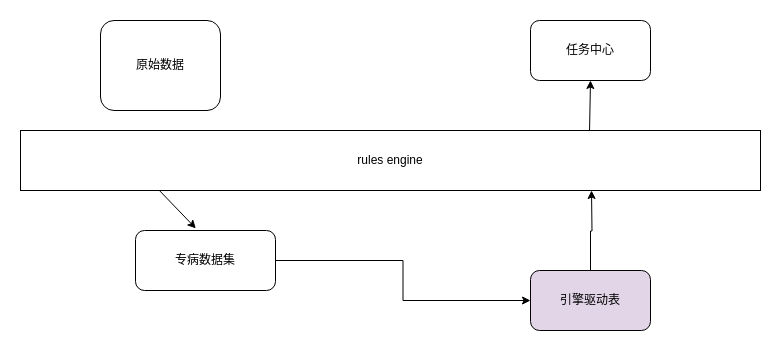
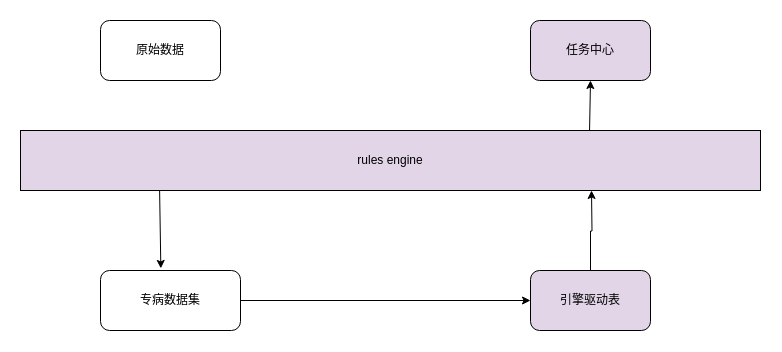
- <mxCell id="10" value="任务中心" style="rounded=1;whiteSpace=wrap;html=1;" vertex="1" parent="1"><mxGeometry x="530" y="20" width="120" height="60" as="geometry" /></mxCell>
+ <mxCell id="10" value="任务中心" style="rounded=1;whiteSpace=wrap;html=1;fillColor=#e1d5e7;" vertex="1" parent="1"><mxGeometry x="530" y="20" width="120" height="60" as="geometry" /></mxCell>
- <mxCell id="2" value="原始数据" style="rounded=1;whiteSpace=wrap;html=1;" vertex="1" parent="1"><mxGeometry x="100" y="20" width="120" height="90" as="geometry" /></mxCell>
+ <mxCell id="2" value="原始数据" style="rounded=1;whiteSpace=wrap;html=1;" vertex="1" parent="1"><mxGeometry x="100" y="20" width="120" height="60" as="geometry" /></mxCell>
- <mxCell id="3" value="rules engine" style="rounded=0;whiteSpace=wrap;html=1;" vertex="1" parent="1"><mxGeometry x="20" y="130" width="740" height="60" as="geometry" /></mxCell>
+ <mxCell id="3" value="rules engine" style="rounded=0;whiteSpace=wrap;html=1;fillColor=#e1d5e7;" vertex="1" parent="1"><mxGeometry x="20" y="130" width="740" height="60" as="geometry" /></mxCell>
- <mxCell id="5" value="专病数据集" style="rounded=1;whiteSpace=wrap;html=1;" vertex="1" parent="1"><mxGeometry x="135" y="230" width="140" height="60" as="geometry" /></mxCell>
+ <mxCell id="5" value="专病数据集" style="rounded=1;whiteSpace=wrap;html=1;" vertex="1" parent="1"><mxGeometry x="100" y="270" width="140" height="60" as="geometry" /></mxCell>
